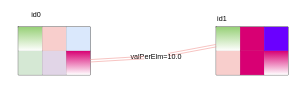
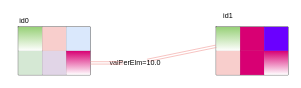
- <mxCell id="11" value="id0" style="text;html=1;strokeColor=none;fillColor=none;align=center;verticalAlign=middle;whiteSpace=wrap;rounded=0;" parent="1" vertex="1"><mxGeometry x="40" y="14" width="40" height="20" as="geometry" /></mxCell>
+ <mxCell id="11" value="id0" style="text;html=1;strokeColor=none;fillColor=none;align=center;verticalAlign=middle;whiteSpace=wrap;rounded=0;" parent="1" vertex="1"><mxGeometry x="20" y="24" width="40" height="20" as="geometry" /></mxCell>
- <mxCell id="21" value="id1" style="text;html=1;strokeColor=none;fillColor=none;align=center;verticalAlign=middle;whiteSpace=wrap;rounded=0;" parent="1" vertex="1"><mxGeometry x="350" y="20" width="40" height="20" as="geometry" /></mxCell>
+ <mxCell id="21" value="id1" style="text;html=1;strokeColor=none;fillColor=none;align=center;verticalAlign=middle;whiteSpace=wrap;rounded=0;" parent="1" vertex="1"><mxGeometry x="360" y="15" width="40" height="20" as="geometry" /></mxCell>
- <mxCell id="23" value="valPerElm=10.0" style="text;html=1;strokeColor=none;fillColor=none;align=center;verticalAlign=middle;whiteSpace=wrap;rounded=0;" vertex="1" parent="1"><mxGeometry x="240" y="84" width="40" height="20" as="geometry" /></mxCell>
+ <mxCell id="23" value="valPerElm=10.0" style="text;html=1;strokeColor=none;fillColor=none;align=center;verticalAlign=middle;whiteSpace=wrap;rounded=0;" vertex="1" parent="1"><mxGeometry x="205" y="94" width="40" height="20" as="geometry" /></mxCell>
